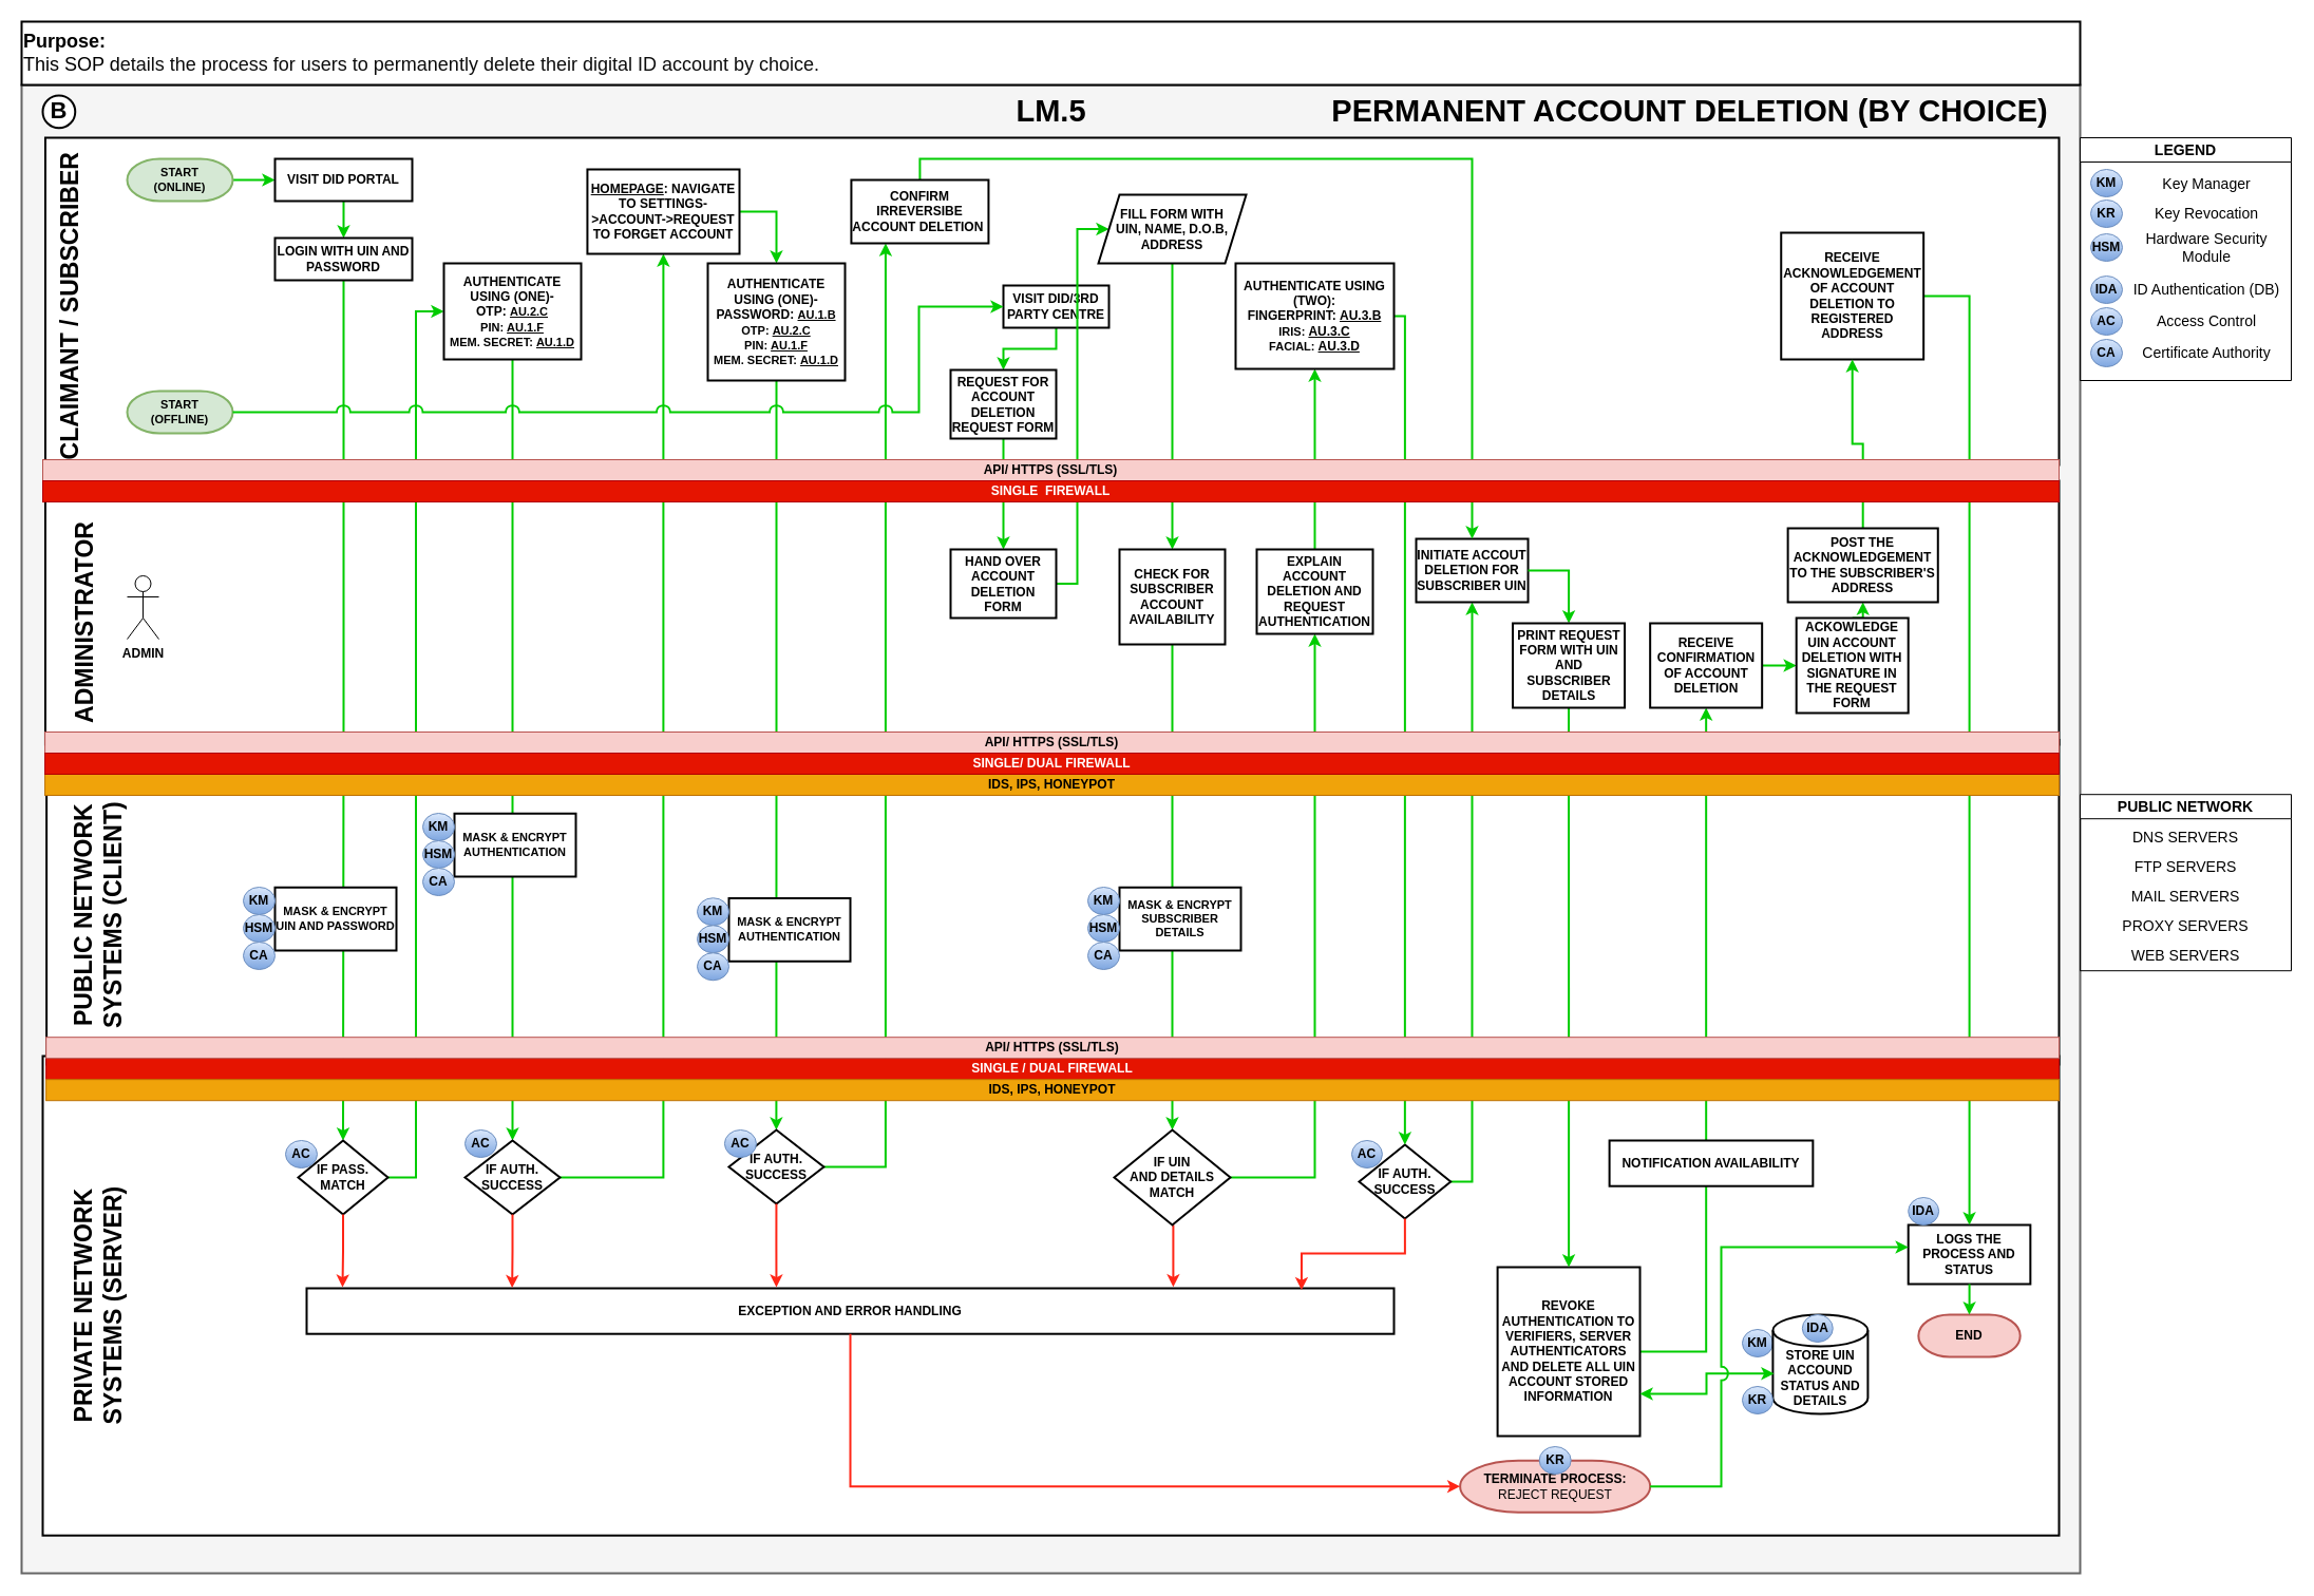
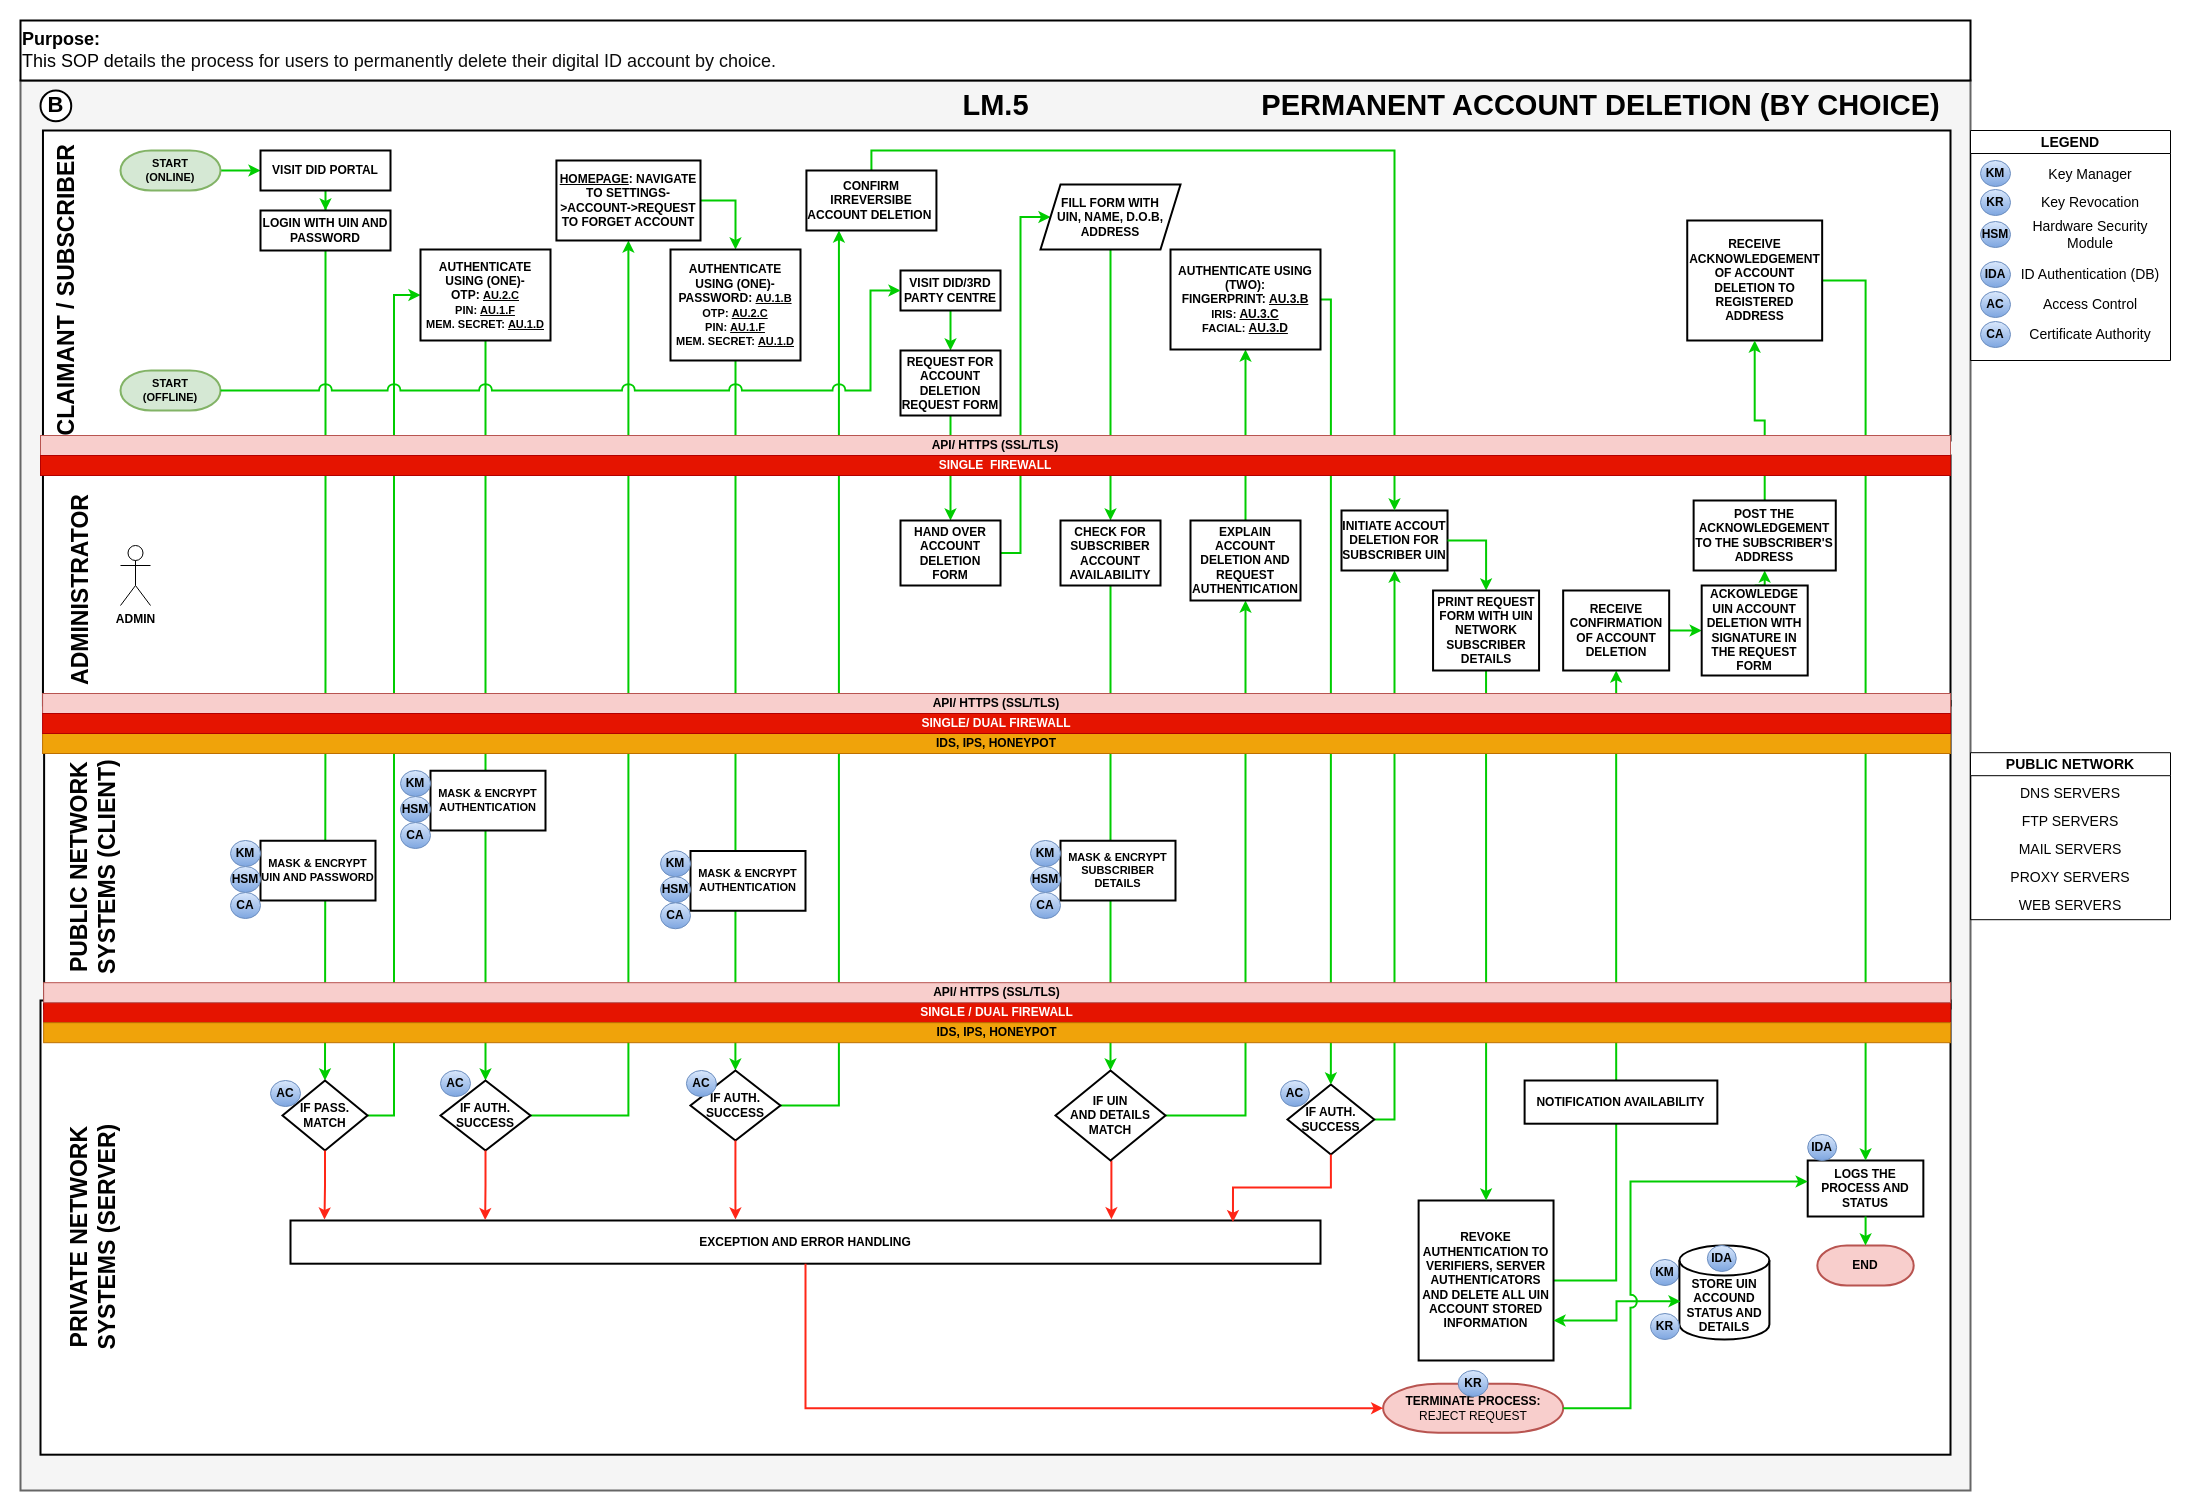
- <mxCell id="65" value="LOGIN WITH UIN AND PASSWORD" style="rounded=0;whiteSpace=wrap;html=1;fontStyle=1;strokeWidth=2;shape=label;" parent="1" vertex="1"><mxGeometry x="260" y="225" width="130" height="40" as="geometry" /></mxCell>
+ <mxCell id="65" value="LOGIN WITH UIN AND PASSWORD" style="rounded=0;whiteSpace=wrap;html=1;fontStyle=1;strokeWidth=2;shape=label;" parent="1" vertex="1"><mxGeometry x="260" y="210" width="130" height="40" as="geometry" /></mxCell>
- <mxCell id="82" value="VISIT DID/3RD PARTY CENTRE" style="rounded=0;whiteSpace=wrap;html=1;fontStyle=1;strokeWidth=2;shape=label;" parent="1" vertex="1"><mxGeometry x="950" y="270" width="100" height="40" as="geometry" /></mxCell>
+ <mxCell id="82" value="VISIT DID/3RD PARTY CENTRE" style="rounded=0;whiteSpace=wrap;html=1;fontStyle=1;strokeWidth=2;shape=label;" parent="1" vertex="1"><mxGeometry x="900" y="270" width="100" height="40" as="geometry" /></mxCell>
- <mxCell id="93" value="CHECK FOR SUBSCRIBER ACCOUNT AVAILABILITY" style="rounded=0;whiteSpace=wrap;html=1;fontStyle=1;strokeWidth=2;shape=label;" parent="1" vertex="1"><mxGeometry x="1060" y="520" width="100" height="90" as="geometry" /></mxCell>
+ <mxCell id="93" value="CHECK FOR SUBSCRIBER ACCOUNT AVAILABILITY" style="rounded=0;whiteSpace=wrap;html=1;fontStyle=1;strokeWidth=2;shape=label;" parent="1" vertex="1"><mxGeometry x="1060" y="520" width="100" height="65" as="geometry" /></mxCell>
- <mxCell id="25" value="PRINT REQUEST FORM WITH UIN AND SUBSCRIBER DETAILS" style="rounded=0;whiteSpace=wrap;html=1;fontStyle=1;strokeWidth=2;shape=label;" parent="1" vertex="1"><mxGeometry x="1432.56" y="590" width="106.008" height="80" as="geometry" /></mxCell>
+ <mxCell id="25" value="PRINT REQUEST FORM WITH UIN NETWORK SUBSCRIBER DETAILS" style="rounded=0;whiteSpace=wrap;html=1;fontStyle=1;strokeWidth=2;shape=label;" parent="1" vertex="1"><mxGeometry x="1432.56" y="590" width="106.008" height="80" as="geometry" /></mxCell>
